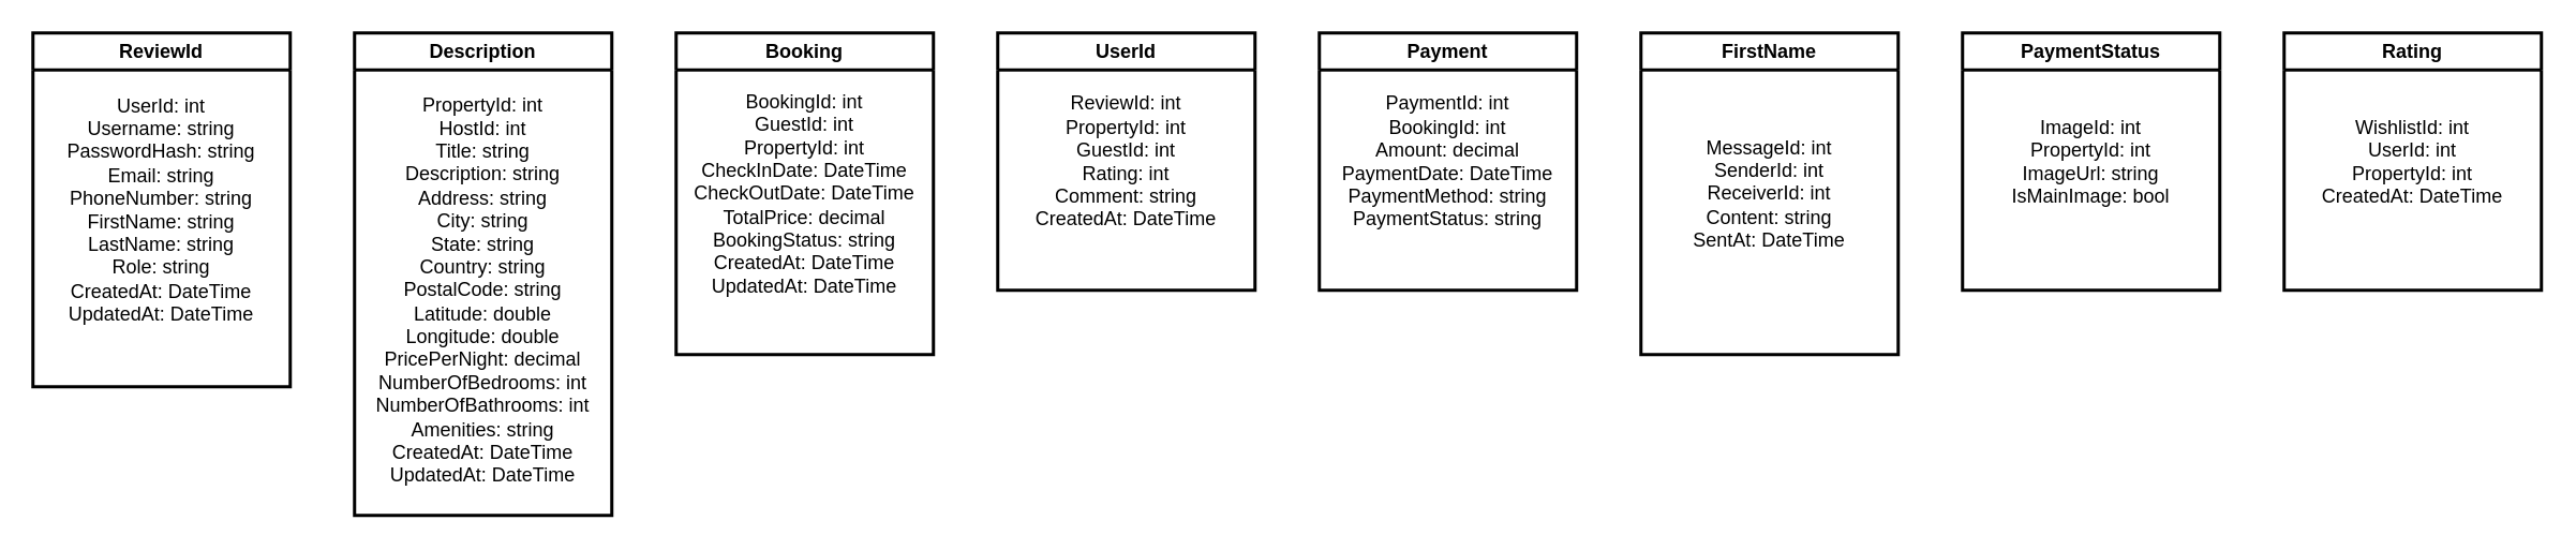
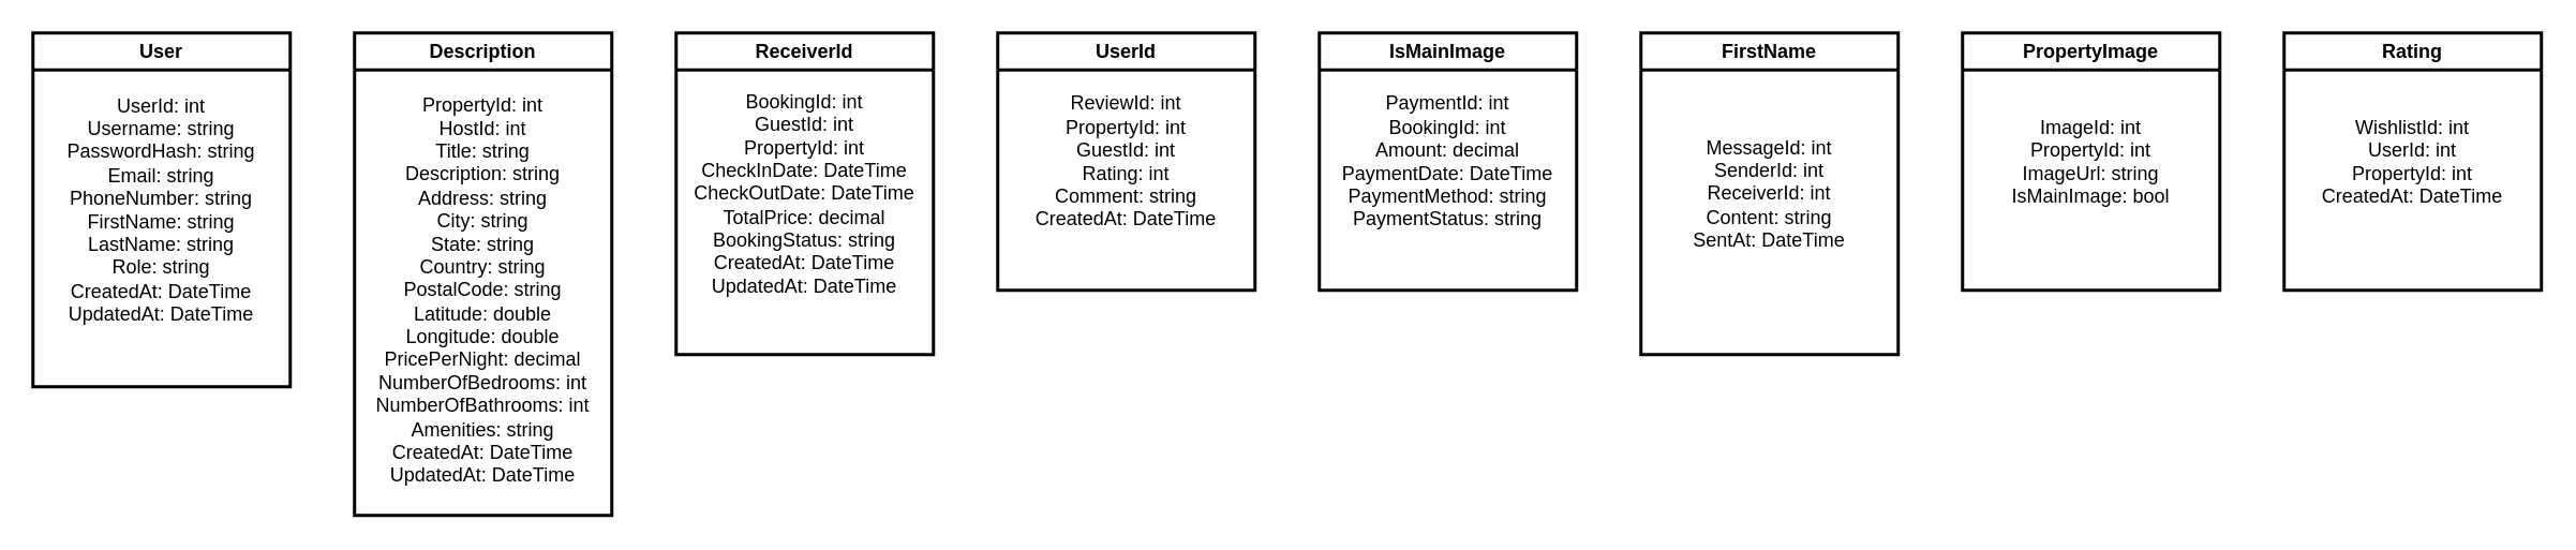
- <mxCell id="2" value="ReviewId" style="swimlane;html=1;strokeColor=black;fillColor=white;strokeWidth=2;shadow=0;whiteSpace=wrap;rounded=0;" vertex="1" connectable="0" parent="1"><mxGeometry x="20" y="20" width="160" height="220" as="geometry" /></mxCell>
+ <mxCell id="2" value="User" style="swimlane;html=1;strokeColor=black;fillColor=white;strokeWidth=2;shadow=0;whiteSpace=wrap;rounded=0;" vertex="1" connectable="0" parent="1"><mxGeometry x="20" y="20" width="160" height="220" as="geometry" /></mxCell>
- <mxCell id="6" value="Booking" style="swimlane;html=1;strokeColor=black;fillColor=white;strokeWidth=2;shadow=0;whiteSpace=wrap;rounded=0;" vertex="1" connectable="0" parent="1"><mxGeometry x="420" y="20" width="160" height="200" as="geometry" /></mxCell>
+ <mxCell id="6" value="ReceiverId" style="swimlane;html=1;strokeColor=black;fillColor=white;strokeWidth=2;shadow=0;whiteSpace=wrap;rounded=0;" vertex="1" connectable="0" parent="1"><mxGeometry x="420" y="20" width="160" height="200" as="geometry" /></mxCell>
- <mxCell id="10" value="Payment" style="swimlane;html=1;strokeColor=black;fillColor=white;strokeWidth=2;shadow=0;whiteSpace=wrap;rounded=0;" vertex="1" connectable="0" parent="1"><mxGeometry x="820" y="20" width="160" height="160" as="geometry" /></mxCell>
+ <mxCell id="10" value="IsMainImage" style="swimlane;html=1;strokeColor=black;fillColor=white;strokeWidth=2;shadow=0;whiteSpace=wrap;rounded=0;" vertex="1" connectable="0" parent="1"><mxGeometry x="820" y="20" width="160" height="160" as="geometry" /></mxCell>
- <mxCell id="14" value="PaymentStatus" style="swimlane;html=1;strokeColor=black;fillColor=white;strokeWidth=2;shadow=0;whiteSpace=wrap;rounded=0;" vertex="1" connectable="0" parent="1"><mxGeometry x="1220" y="20" width="160" height="160" as="geometry" /></mxCell>
+ <mxCell id="14" value="PropertyImage" style="swimlane;html=1;strokeColor=black;fillColor=white;strokeWidth=2;shadow=0;whiteSpace=wrap;rounded=0;" vertex="1" connectable="0" parent="1"><mxGeometry x="1220" y="20" width="160" height="160" as="geometry" /></mxCell>
